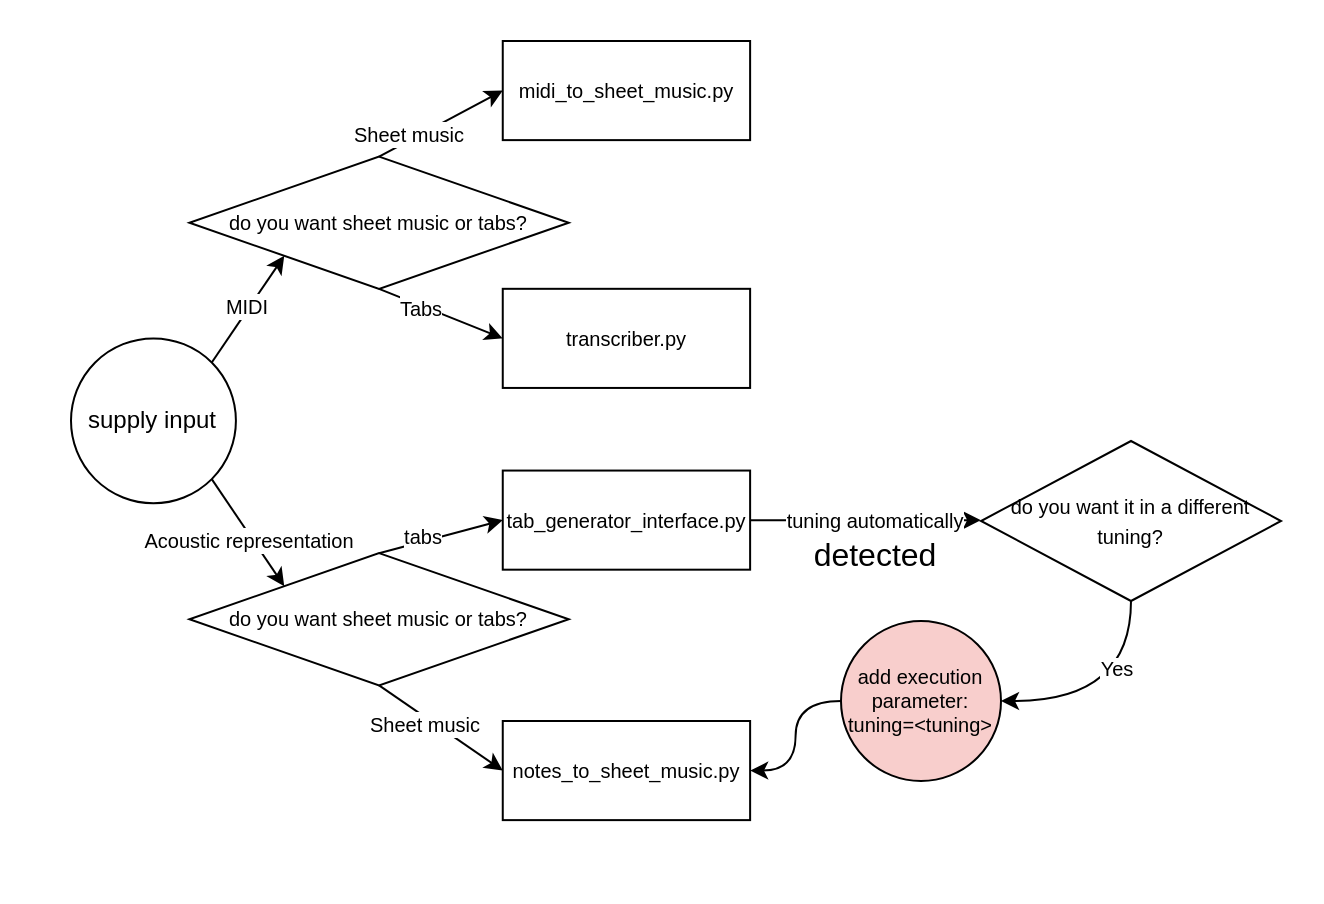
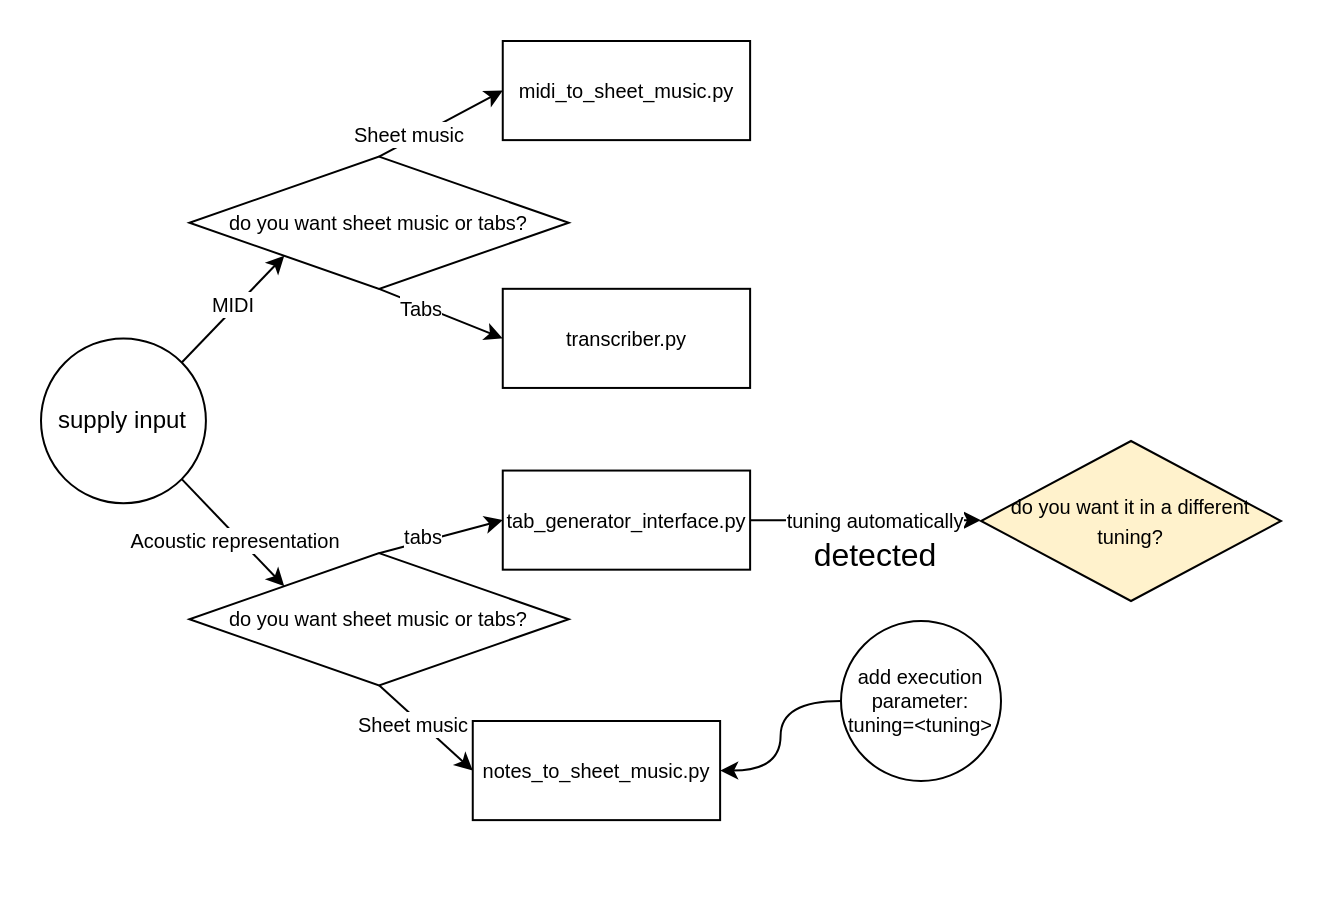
- <mxCell id="3" value="supply input" style="ellipse;whiteSpace=wrap;html=1;aspect=fixed;" vertex="1" parent="2"><mxGeometry x="15" y="148.696" width="82.456" height="82.456" as="geometry" /></mxCell>
+ <mxCell id="3" value="supply input" style="ellipse;whiteSpace=wrap;html=1;aspect=fixed;" vertex="1" parent="2"><mxGeometry y="148.696" width="82.456" height="82.456" as="geometry" /></mxCell>
- <mxCell id="28" value="&lt;font style=&quot;font-size: 10px;&quot;&gt;do you want it in a different tuning?&lt;/font&gt;" style="rhombus;whiteSpace=wrap;html=1;" vertex="1" parent="1"><mxGeometry x="490" y="220" width="150" height="80" as="geometry" /></mxCell>
+ <mxCell id="28" value="&lt;font style=&quot;font-size: 10px;&quot;&gt;do you want it in a different tuning?&lt;/font&gt;" style="rhombus;whiteSpace=wrap;html=1;fillColor=#fff2cc;" vertex="1" parent="1"><mxGeometry x="490" y="220" width="150" height="80" as="geometry" /></mxCell>
- <mxCell id="26" style="edgeStyle=orthogonalEdgeStyle;curved=1;rounded=0;orthogonalLoop=1;jettySize=auto;html=1;exitX=0.5;exitY=1;exitDx=0;exitDy=0;entryX=1;entryY=0.5;entryDx=0;entryDy=0;fontSize=10;" edge="1" parent="1" source="28" target="25"><mxGeometry relative="1" as="geometry" /></mxCell>
- <mxCell id="27" value="Yes" style="edgeLabel;html=1;align=center;verticalAlign=middle;resizable=0;points=[];fontSize=10;" vertex="1" connectable="0" parent="26"><mxGeometry x="-0.429" y="-8" relative="1" as="geometry"><mxPoint as="offset" /></mxGeometry></mxCell>
- <mxCell id="25" value="add execution parameter: tuning=&amp;lt;tuning&amp;gt;" style="ellipse;whiteSpace=wrap;html=1;aspect=fixed;fontSize=10;fillColor=#f8cecc;" vertex="1" parent="2"><mxGeometry x="400" y="290" width="80" height="80" as="geometry" /></mxCell>
+ <mxCell id="25" value="add execution parameter: tuning=&amp;lt;tuning&amp;gt;" style="ellipse;whiteSpace=wrap;html=1;aspect=fixed;fontSize=10;" vertex="1" parent="2"><mxGeometry x="400" y="290" width="80" height="80" as="geometry" /></mxCell>
- <mxCell id="18" value="&lt;font style=&quot;font-size: 10px;&quot;&gt;notes_to_sheet_music.py&lt;/font&gt;" style="rounded=0;whiteSpace=wrap;html=1;" vertex="1" parent="2"><mxGeometry x="230.877" y="340.005" width="123.684" height="49.565" as="geometry" /></mxCell>
+ <mxCell id="18" value="&lt;font style=&quot;font-size: 10px;&quot;&gt;notes_to_sheet_music.py&lt;/font&gt;" style="rounded=0;whiteSpace=wrap;html=1;" vertex="1" parent="2"><mxGeometry x="215.877" y="340.005" width="123.684" height="49.565" as="geometry" /></mxCell>
